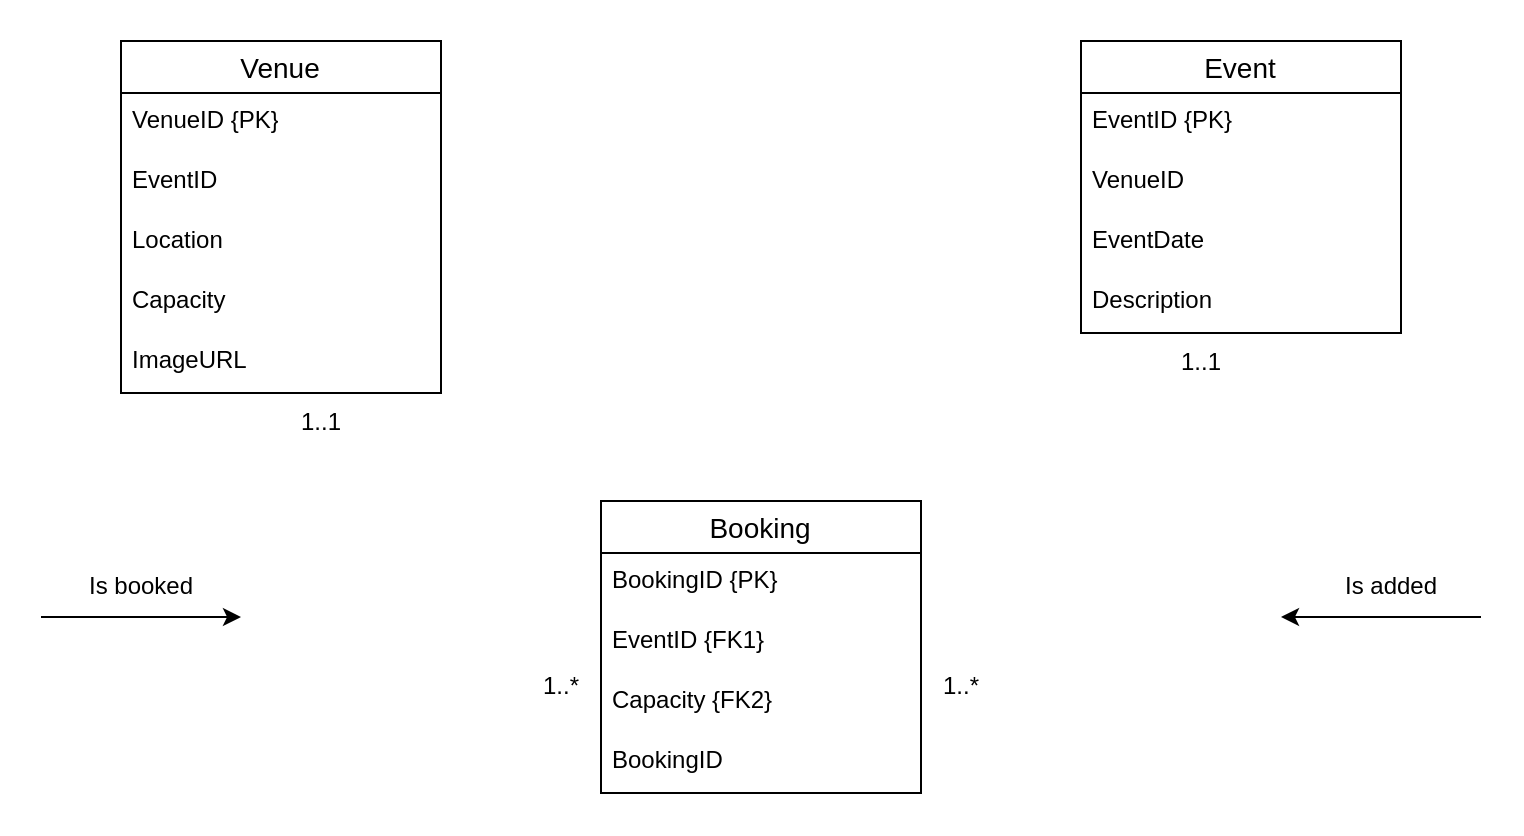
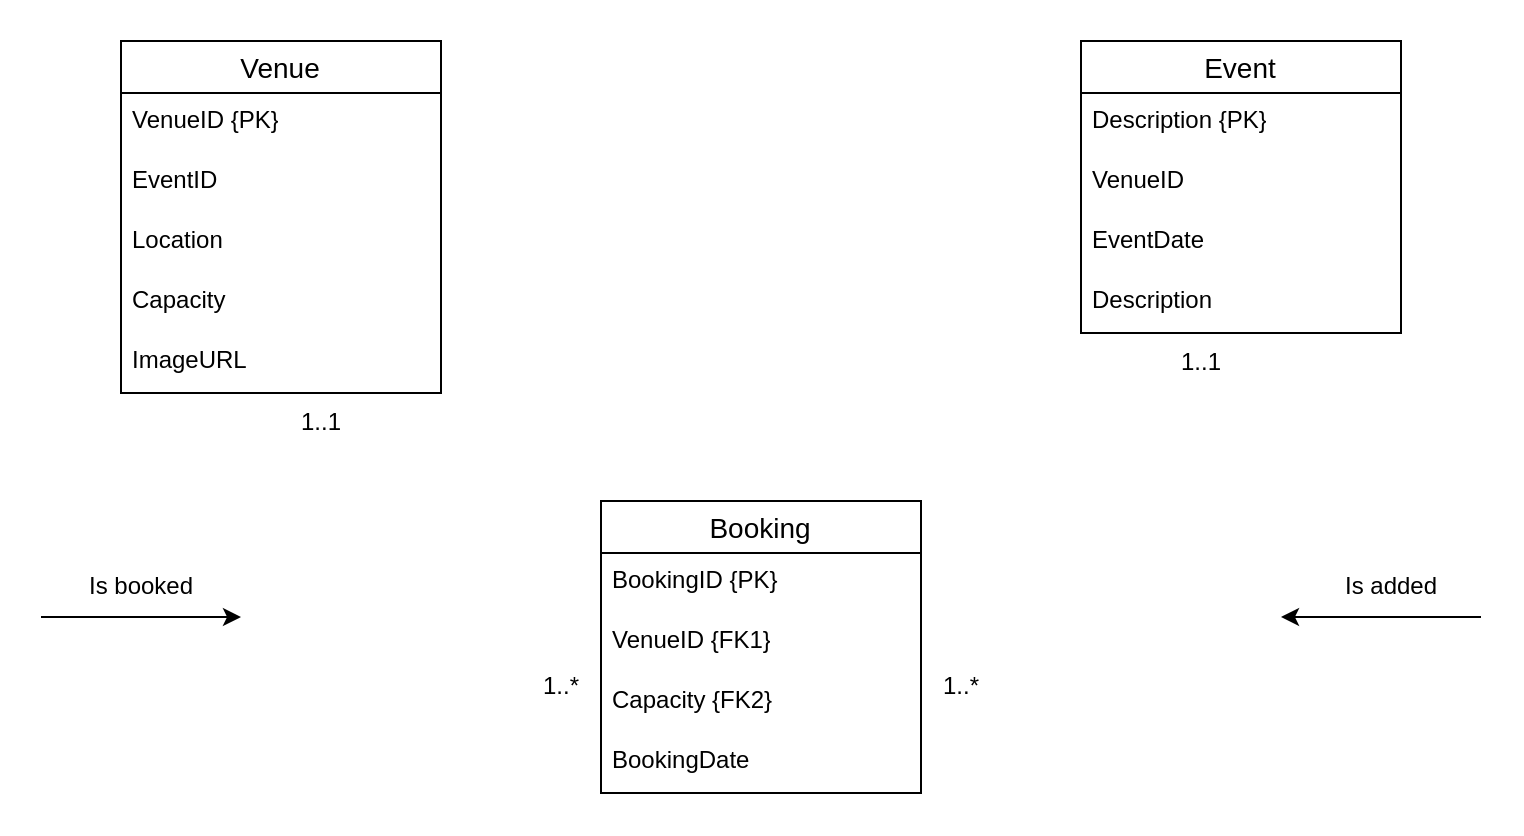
- <mxCell id="9" value="EventID {PK}" style="text;strokeColor=none;fillColor=none;spacingLeft=4;spacingRight=4;overflow=hidden;rotatable=0;points=[[0,0.5],[1,0.5]];portConstraint=eastwest;fontSize=12;whiteSpace=wrap;html=1;" parent="8" vertex="1"><mxGeometry y="26" width="160" height="30" as="geometry" /></mxCell>
+ <mxCell id="9" value="Description {PK}" style="text;strokeColor=none;fillColor=none;spacingLeft=4;spacingRight=4;overflow=hidden;rotatable=0;points=[[0,0.5],[1,0.5]];portConstraint=eastwest;fontSize=12;whiteSpace=wrap;html=1;" parent="8" vertex="1"><mxGeometry y="26" width="160" height="30" as="geometry" /></mxCell>
- <mxCell id="15" value="EventID {FK1}" style="text;strokeColor=none;fillColor=none;spacingLeft=4;spacingRight=4;overflow=hidden;rotatable=0;points=[[0,0.5],[1,0.5]];portConstraint=eastwest;fontSize=12;whiteSpace=wrap;html=1;" parent="13" vertex="1"><mxGeometry y="56" width="160" height="30" as="geometry" /></mxCell>
+ <mxCell id="15" value="VenueID {FK1}" style="text;strokeColor=none;fillColor=none;spacingLeft=4;spacingRight=4;overflow=hidden;rotatable=0;points=[[0,0.5],[1,0.5]];portConstraint=eastwest;fontSize=12;whiteSpace=wrap;html=1;" parent="13" vertex="1"><mxGeometry y="56" width="160" height="30" as="geometry" /></mxCell>
- <mxCell id="17" value="BookingID" style="text;strokeColor=none;fillColor=none;spacingLeft=4;spacingRight=4;overflow=hidden;rotatable=0;points=[[0,0.5],[1,0.5]];portConstraint=eastwest;fontSize=12;whiteSpace=wrap;html=1;" parent="13" vertex="1"><mxGeometry y="116" width="160" height="30" as="geometry" /></mxCell>
+ <mxCell id="17" value="BookingDate" style="text;strokeColor=none;fillColor=none;spacingLeft=4;spacingRight=4;overflow=hidden;rotatable=0;points=[[0,0.5],[1,0.5]];portConstraint=eastwest;fontSize=12;whiteSpace=wrap;html=1;" parent="13" vertex="1"><mxGeometry y="116" width="160" height="30" as="geometry" /></mxCell>
